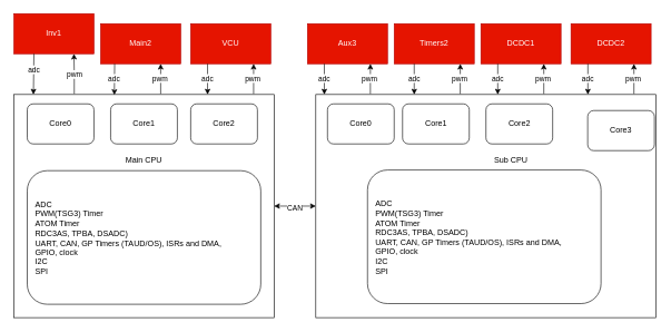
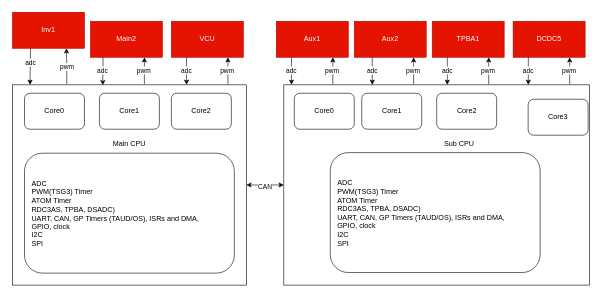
- <mxCell id="6" value="Aux3" style="rounded=0;whiteSpace=wrap;html=1;fillColor=#e51400;fontColor=#ffffff;strokeColor=#B20000;" vertex="1" parent="1"><mxGeometry x="460" y="35" width="120" height="60" as="geometry" /></mxCell>
+ <mxCell id="6" value="Aux1" style="rounded=0;whiteSpace=wrap;html=1;fillColor=#e51400;fontColor=#ffffff;strokeColor=#B20000;" vertex="1" parent="1"><mxGeometry x="460" y="35" width="120" height="60" as="geometry" /></mxCell>
- <mxCell id="8" value="Timers2" style="rounded=0;whiteSpace=wrap;html=1;fillColor=#e51400;fontColor=#ffffff;strokeColor=#B20000;" vertex="1" parent="1"><mxGeometry x="590" y="35" width="120" height="60" as="geometry" /></mxCell>
+ <mxCell id="8" value="Aux2" style="rounded=0;whiteSpace=wrap;html=1;fillColor=#e51400;fontColor=#ffffff;strokeColor=#B20000;" vertex="1" parent="1"><mxGeometry x="590" y="35" width="120" height="60" as="geometry" /></mxCell>
- <mxCell id="9" value="DCDC1" style="rounded=0;whiteSpace=wrap;html=1;fillColor=#e51400;fontColor=#ffffff;strokeColor=#B20000;" vertex="1" parent="1"><mxGeometry x="720" y="35" width="120" height="60" as="geometry" /></mxCell>
+ <mxCell id="9" value="TPBA1" style="rounded=0;whiteSpace=wrap;html=1;fillColor=#e51400;fontColor=#ffffff;strokeColor=#B20000;" vertex="1" parent="1"><mxGeometry x="720" y="35" width="120" height="60" as="geometry" /></mxCell>
- <mxCell id="10" value="DCDC2" style="rounded=0;whiteSpace=wrap;html=1;fillColor=#e51400;fontColor=#ffffff;strokeColor=#B20000;" vertex="1" parent="1"><mxGeometry x="855" y="35" width="120" height="60" as="geometry" /></mxCell>
+ <mxCell id="10" value="DCDC5" style="rounded=0;whiteSpace=wrap;html=1;fillColor=#e51400;fontColor=#ffffff;strokeColor=#B20000;" vertex="1" parent="1"><mxGeometry x="855" y="35" width="120" height="60" as="geometry" /></mxCell>
